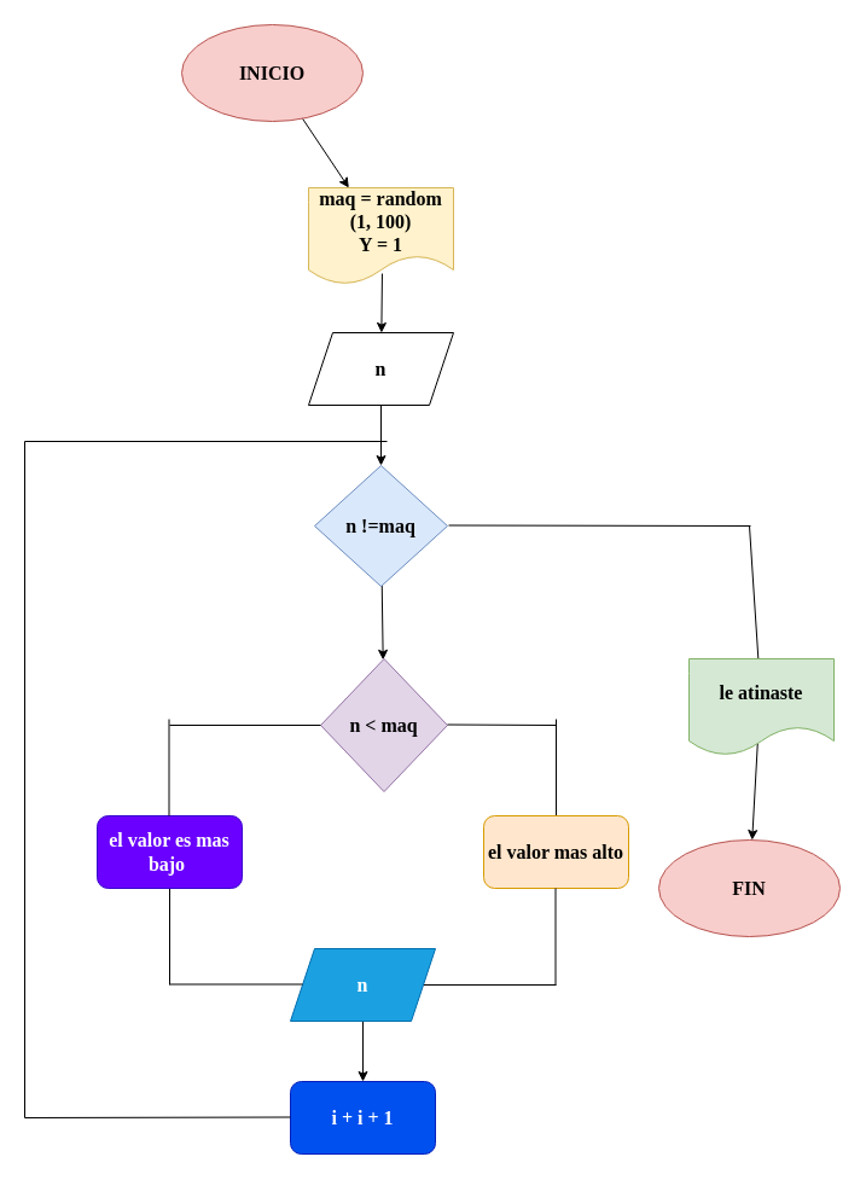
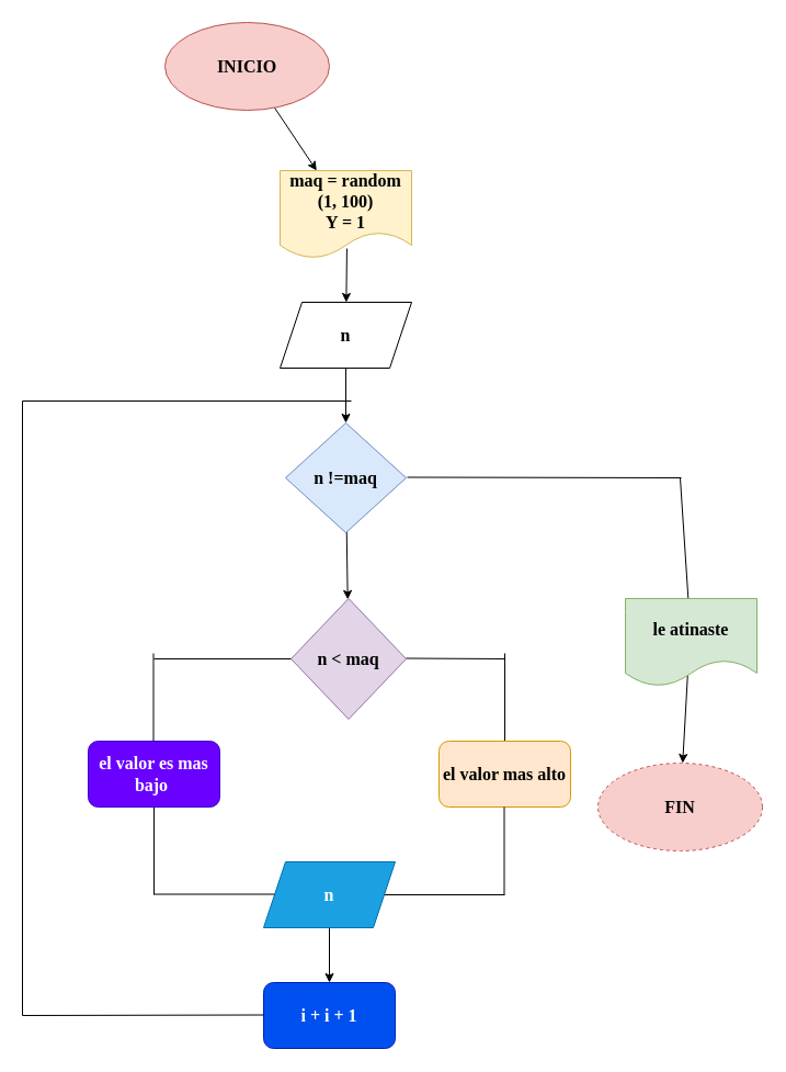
- <mxCell id="31" value="FIN" style="ellipse;whiteSpace=wrap;html=1;fontStyle=1;fontSize=16;fontFamily=Verdana;fillColor=#f8cecc;strokeColor=#b85450;" vertex="1" parent="1"><mxGeometry x="545" y="695" width="150" height="80" as="geometry" /></mxCell>
+ <mxCell id="31" value="FIN" style="ellipse;whiteSpace=wrap;html=1;fontStyle=1;fontSize=16;fontFamily=Verdana;fillColor=#f8cecc;strokeColor=#b85450;dashed=1;" vertex="1" parent="1"><mxGeometry x="545" y="695" width="150" height="80" as="geometry" /></mxCell>
